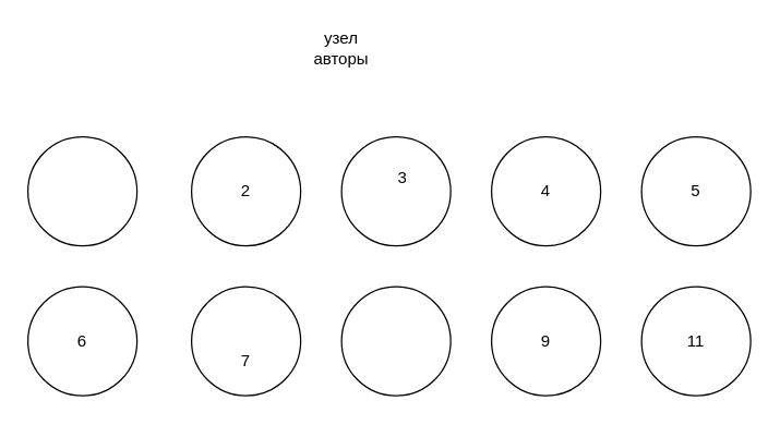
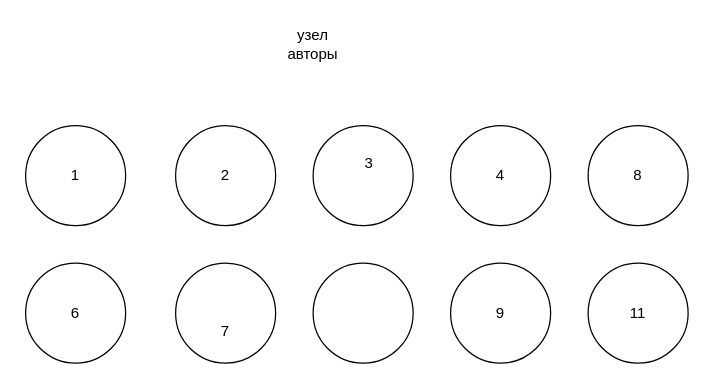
+ <mxCell id="21" value="1" style="text;html=1;align=center;verticalAlign=middle;whiteSpace=wrap;rounded=0;" vertex="1" parent="1"><mxGeometry x="30" y="125" width="60" height="30" as="geometry" /></mxCell>
- <mxCell id="18" value="5" style="text;html=1;align=center;verticalAlign=middle;whiteSpace=wrap;rounded=0;" vertex="1" parent="1"><mxGeometry x="480" y="125" width="60" height="30" as="geometry" /></mxCell>
+ <mxCell id="18" value="8" style="text;html=1;align=center;verticalAlign=middle;whiteSpace=wrap;rounded=0;" vertex="1" parent="1"><mxGeometry x="480" y="125" width="60" height="30" as="geometry" /></mxCell>
